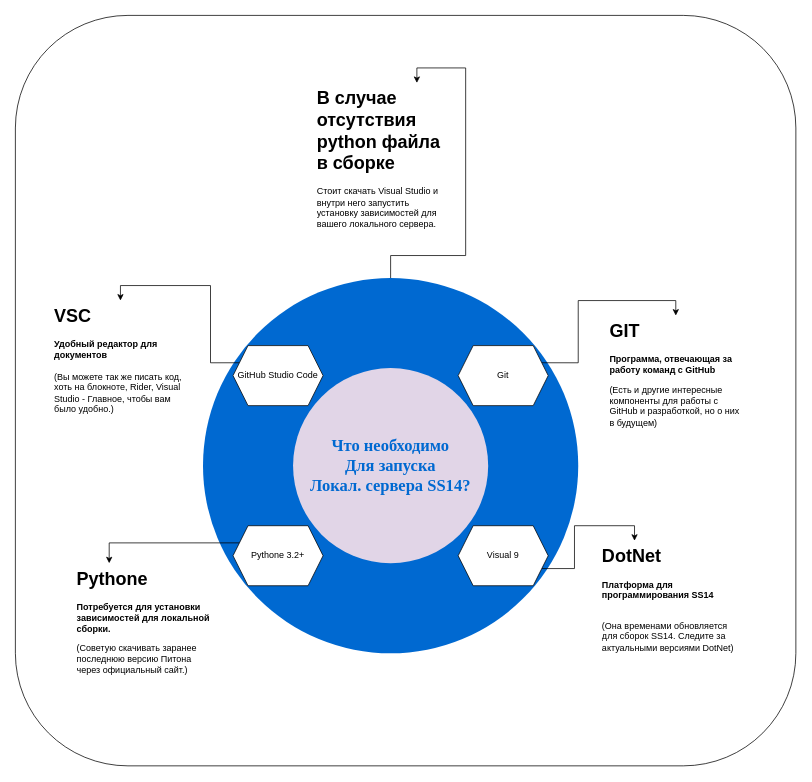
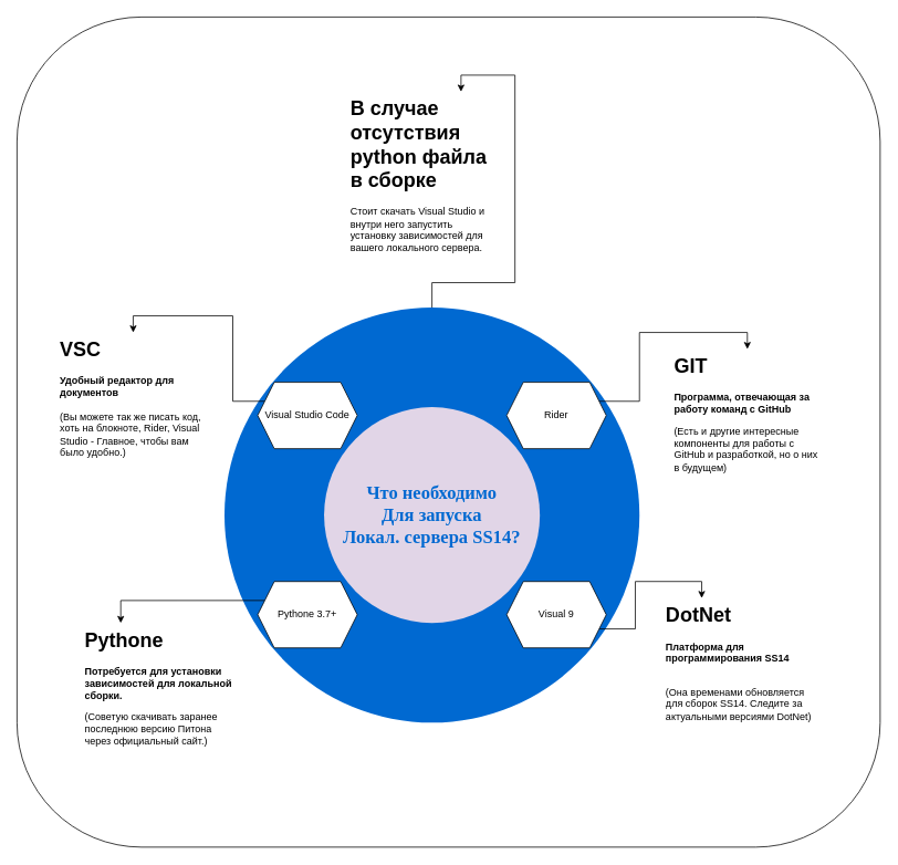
- <mxCell id="7" value="GitHub Studio Code" style="shape=hexagon;perimeter=hexagonPerimeter2;whiteSpace=wrap;html=1;fixedSize=1;" vertex="1" parent="1"><mxGeometry x="310" y="460" width="120" height="80" as="geometry" /></mxCell>
+ <mxCell id="7" value="Visual Studio Code" style="shape=hexagon;perimeter=hexagonPerimeter2;whiteSpace=wrap;html=1;fixedSize=1;" vertex="1" parent="1"><mxGeometry x="310" y="460" width="120" height="80" as="geometry" /></mxCell>
- <mxCell id="9" value="Git" style="shape=hexagon;perimeter=hexagonPerimeter2;whiteSpace=wrap;html=1;fixedSize=1;" vertex="1" parent="1"><mxGeometry x="610" y="460" width="120" height="80" as="geometry" /></mxCell>
+ <mxCell id="9" value="Rider" style="shape=hexagon;perimeter=hexagonPerimeter2;whiteSpace=wrap;html=1;fixedSize=1;" vertex="1" parent="1"><mxGeometry x="610" y="460" width="120" height="80" as="geometry" /></mxCell>
- <mxCell id="13" value="Pythone 3.2+" style="shape=hexagon;perimeter=hexagonPerimeter2;whiteSpace=wrap;html=1;fixedSize=1;" vertex="1" parent="1"><mxGeometry x="310" y="700" width="120" height="80" as="geometry" /></mxCell>
+ <mxCell id="13" value="Pythone 3.7+" style="shape=hexagon;perimeter=hexagonPerimeter2;whiteSpace=wrap;html=1;fixedSize=1;" vertex="1" parent="1"><mxGeometry x="310" y="700" width="120" height="80" as="geometry" /></mxCell>
